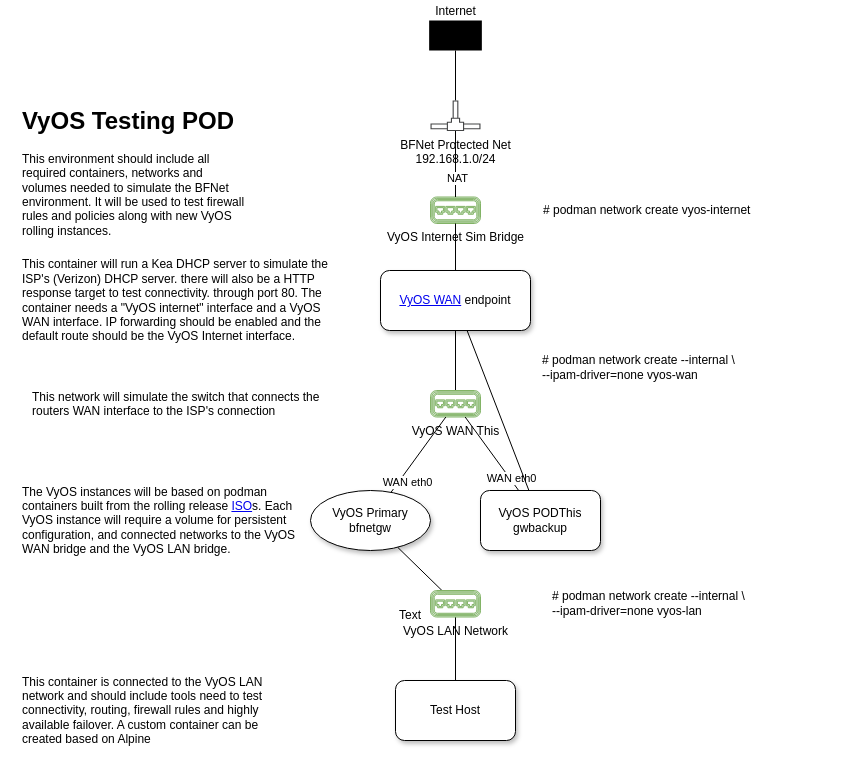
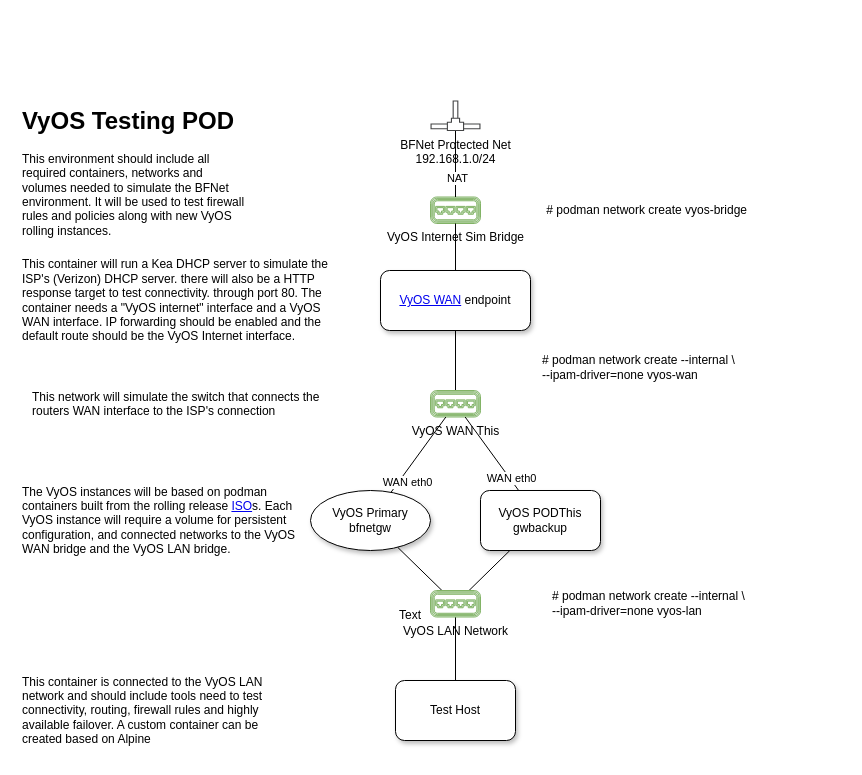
- <mxCell id="2" value="Internet" style="sketch=0;verticalLabelPosition=top;sketch=0;aspect=fixed;html=1;verticalAlign=bottom;strokeColor=none;fillColor=#000000;align=center;outlineConnect=0;pointerEvents=1;shape=mxgraph.citrix2.cloud;labelPosition=center;" parent="1" vertex="1"><mxGeometry x="428.65" y="20" width="52.7" height="30" as="geometry" /></mxCell>
- <mxCell id="4" style="edgeStyle=none;rounded=0;orthogonalLoop=1;jettySize=auto;html=1;startArrow=none;startFill=0;endArrow=none;endFill=0;" parent="1" source="5" target="2" edge="1"><mxGeometry relative="1" as="geometry" /></mxCell>
- <mxCell id="6" value="&amp;nbsp;# podman network create vyos-internet" style="text;html=1;align=center;verticalAlign=middle;whiteSpace=wrap;rounded=0;" parent="1" vertex="1"><mxGeometry x="530" y="194.75" width="230" height="30" as="geometry" /></mxCell>
+ <mxCell id="6" value="&amp;nbsp;# podman network create vyos-bridge" style="text;html=1;align=center;verticalAlign=middle;whiteSpace=wrap;rounded=0;" parent="1" vertex="1"><mxGeometry x="530" y="194.75" width="230" height="30" as="geometry" /></mxCell>
- <mxCell id="23" style="edgeStyle=none;rounded=0;orthogonalLoop=1;jettySize=auto;html=1;endArrow=none;endFill=0;" parent="1" source="24" target="8" edge="1"><mxGeometry relative="1" as="geometry" /></mxCell>
+ <mxCell id="23" style="edgeStyle=none;rounded=0;orthogonalLoop=1;jettySize=auto;html=1;endArrow=none;endFill=0;" parent="1" source="24" target="27" edge="1"><mxGeometry relative="1" as="geometry" /></mxCell>
